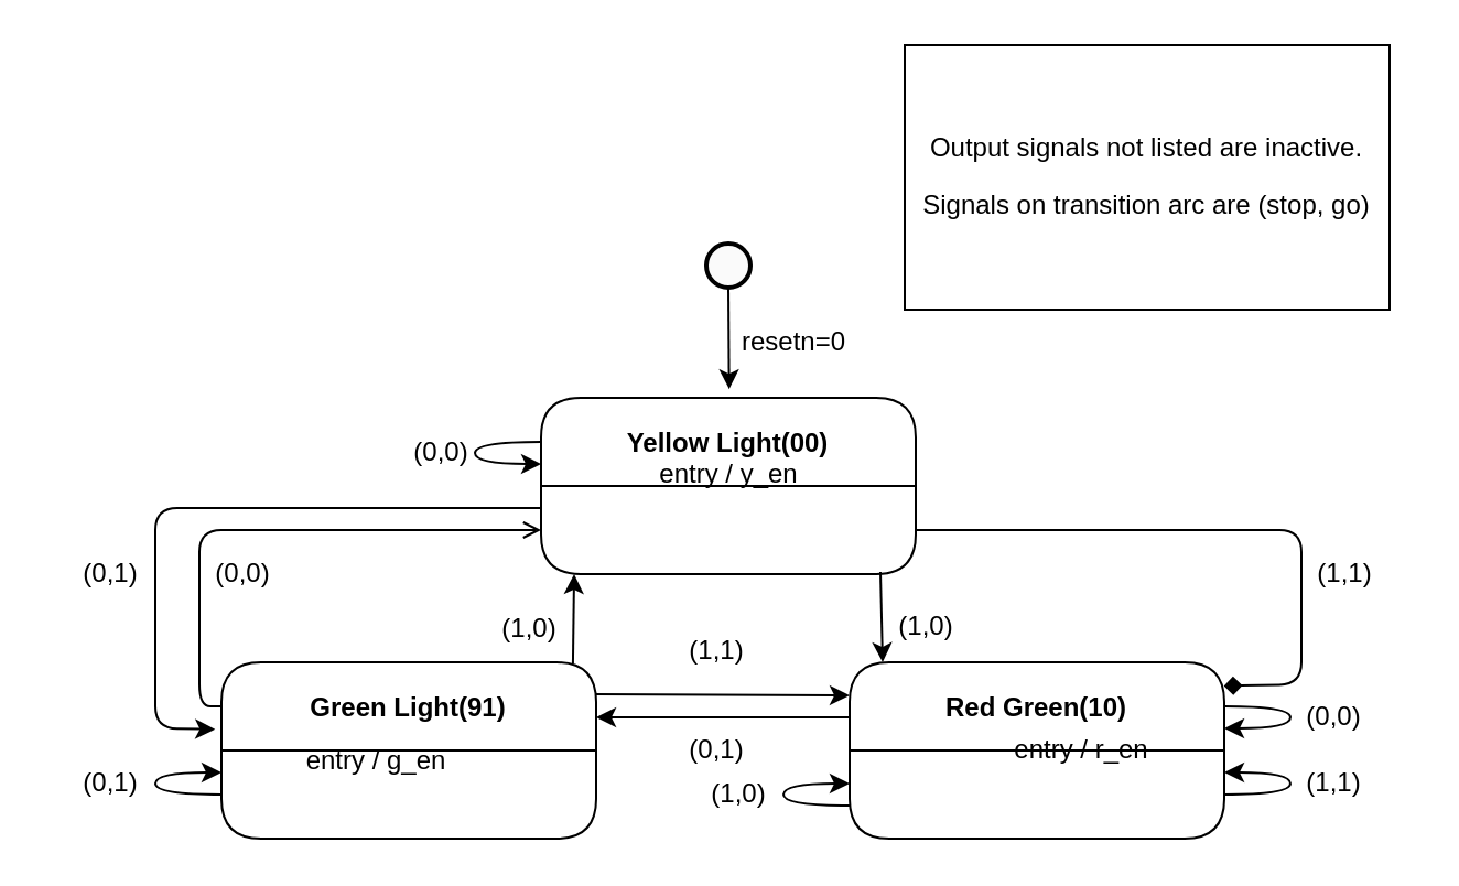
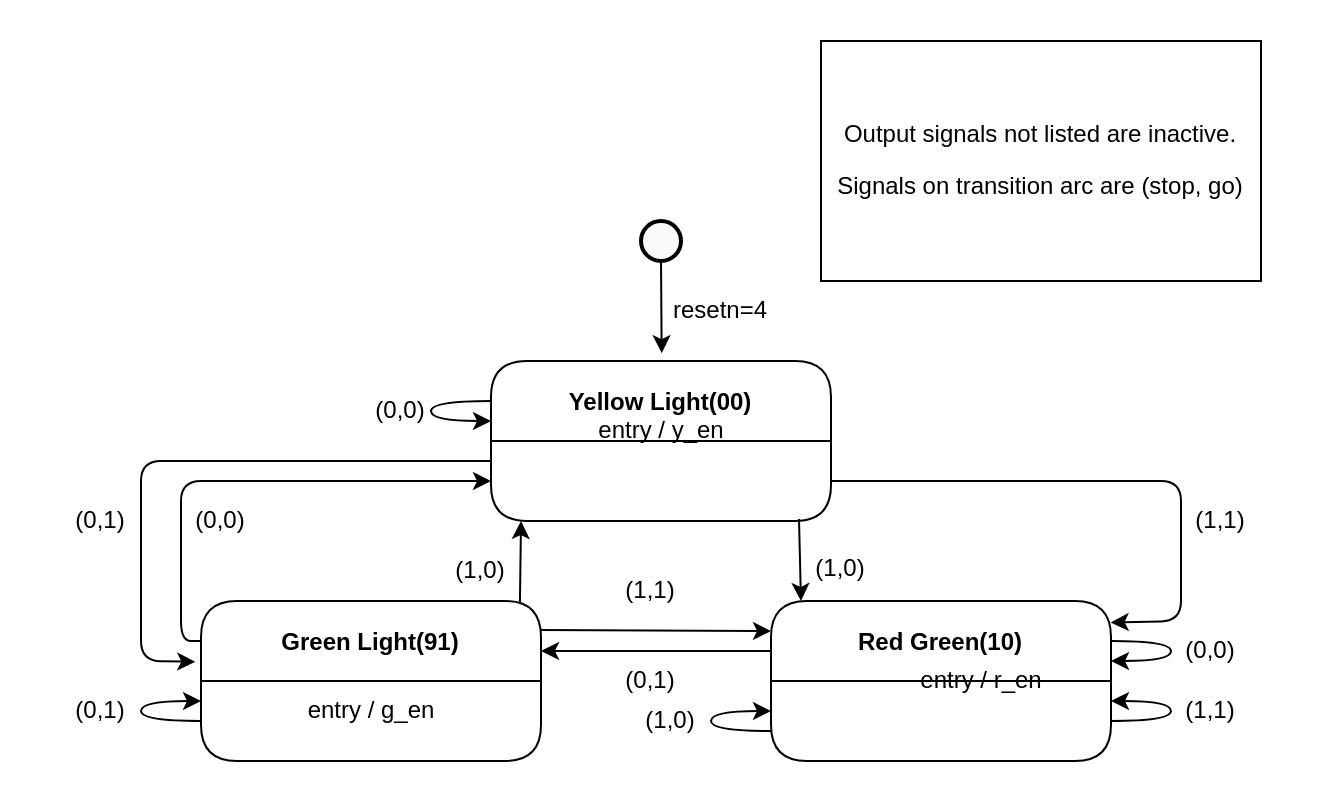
- <mxCell id="11" value="resetn=0" style="text;strokeColor=none;align=center;fillColor=none;html=1;verticalAlign=middle;whiteSpace=wrap;rounded=0;" vertex="1" parent="1"><mxGeometry x="330" y="140" width="60" height="30" as="geometry" /></mxCell>
+ <mxCell id="11" value="resetn=4" style="text;strokeColor=none;align=center;fillColor=none;html=1;verticalAlign=middle;whiteSpace=wrap;rounded=0;" vertex="1" parent="1"><mxGeometry x="330" y="140" width="60" height="30" as="geometry" /></mxCell>
- <mxCell id="14" value="" style="endArrow=open;html=1;exitX=0;exitY=0.25;exitDx=0;exitDy=0;rounded=1;entryX=0;entryY=0.75;entryDx=0;entryDy=0;" edge="1" parent="1" source="6" target="2"><mxGeometry width="50" height="50" relative="1" as="geometry"><mxPoint x="380" y="330" as="sourcePoint" /><mxPoint x="240" y="250" as="targetPoint" /><Array as="points"><mxPoint x="90" y="320" /><mxPoint x="90" y="240" /></Array></mxGeometry></mxCell>
+ <mxCell id="14" value="" style="endArrow=classic;html=1;exitX=0;exitY=0.25;exitDx=0;exitDy=0;rounded=1;entryX=0;entryY=0.75;entryDx=0;entryDy=0;" edge="1" parent="1" source="6" target="2"><mxGeometry width="50" height="50" relative="1" as="geometry"><mxPoint x="380" y="330" as="sourcePoint" /><mxPoint x="240" y="250" as="targetPoint" /><Array as="points"><mxPoint x="90" y="320" /><mxPoint x="90" y="240" /></Array></mxGeometry></mxCell>
- <mxCell id="22" value="" style="endArrow=diamond;html=1;rounded=1;entryX=0.999;entryY=0.134;entryDx=0;entryDy=0;exitX=1;exitY=0.75;exitDx=0;exitDy=0;entryPerimeter=0;" edge="1" parent="1" source="2" target="4"><mxGeometry width="50" height="50" relative="1" as="geometry"><mxPoint x="410" y="230" as="sourcePoint" /><mxPoint x="560" y="285" as="targetPoint" /><Array as="points"><mxPoint x="590" y="240" /><mxPoint x="590" y="310" /></Array></mxGeometry></mxCell>
+ <mxCell id="22" value="" style="endArrow=classic;html=1;rounded=1;entryX=0.999;entryY=0.134;entryDx=0;entryDy=0;exitX=1;exitY=0.75;exitDx=0;exitDy=0;entryPerimeter=0;" edge="1" parent="1" source="2" target="4"><mxGeometry width="50" height="50" relative="1" as="geometry"><mxPoint x="410" y="230" as="sourcePoint" /><mxPoint x="560" y="285" as="targetPoint" /><Array as="points"><mxPoint x="590" y="240" /><mxPoint x="590" y="310" /></Array></mxGeometry></mxCell>
- <mxCell id="7" value="entry /&amp;nbsp;g_en" style="text;html=1;align=center;verticalAlign=middle;resizable=0;points=[];autosize=1;strokeColor=none;fillColor=none;" vertex="1" parent="6"><mxGeometry x="25" y="30" width="90" height="30" as="geometry" /></mxCell>
+ <mxCell id="7" value="entry /&amp;nbsp;g_en" style="text;html=1;align=center;verticalAlign=middle;resizable=0;points=[];autosize=1;strokeColor=none;fillColor=none;" vertex="1" parent="6"><mxGeometry x="40" y="40" width="90" height="30" as="geometry" /></mxCell>
